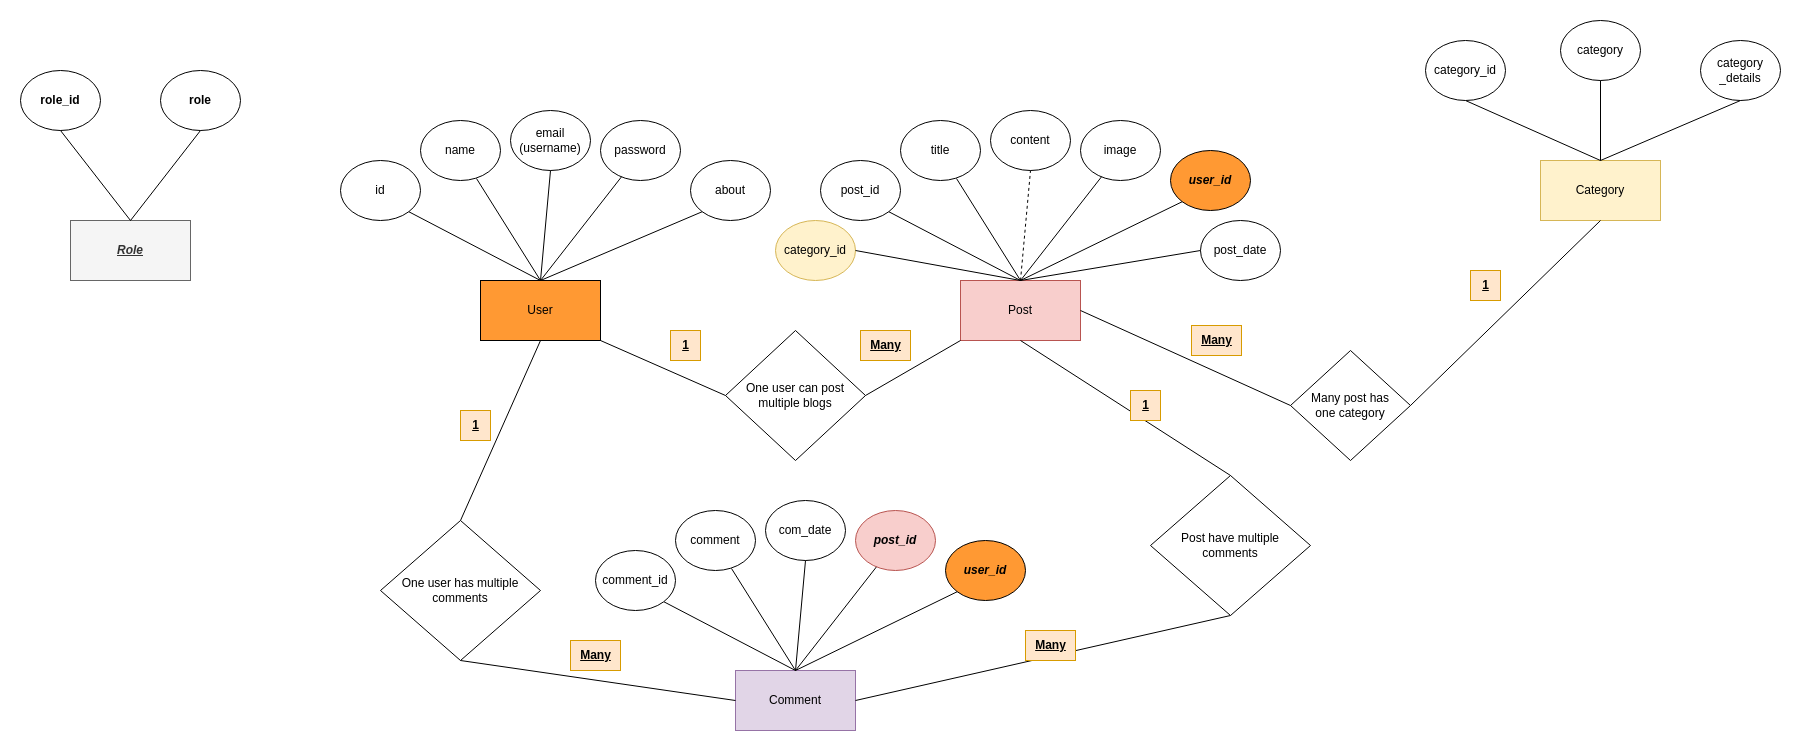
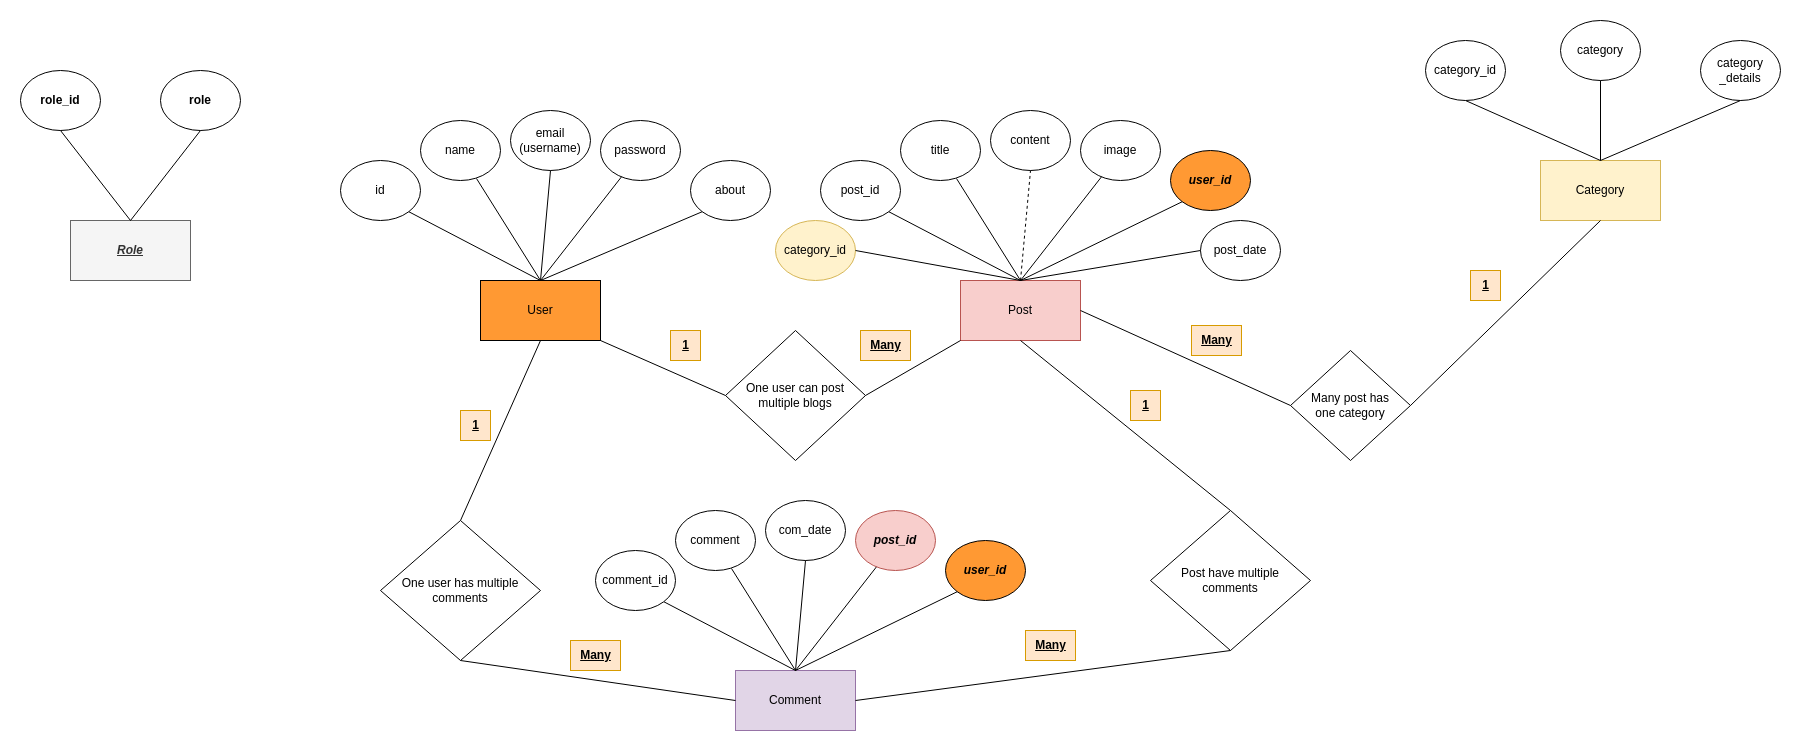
- <mxCell id="46" value="Post have multiple &lt;br&gt;comments" style="rhombus;whiteSpace=wrap;html=1;" parent="1" vertex="1"><mxGeometry x="1150" y="475" width="160" height="140" as="geometry" /></mxCell>
+ <mxCell id="46" value="Post have multiple &lt;br&gt;comments" style="rhombus;whiteSpace=wrap;html=1;" parent="1" vertex="1"><mxGeometry x="1150" y="510" width="160" height="140" as="geometry" /></mxCell>
